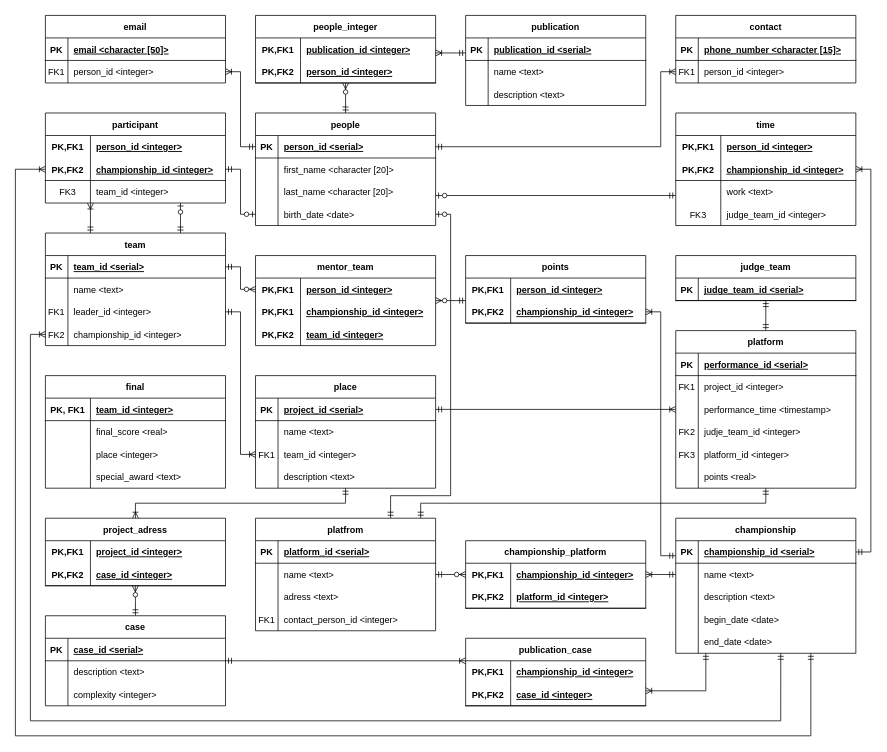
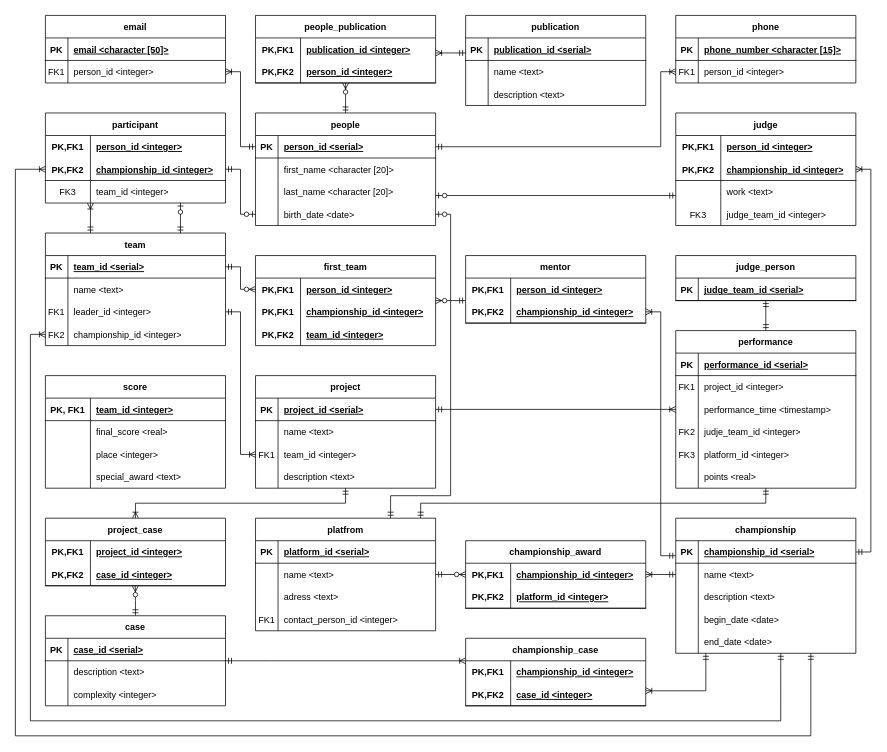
- <mxCell id="187" value="people_integer" style="shape=table;startSize=30;container=1;collapsible=1;childLayout=tableLayout;fixedRows=1;rowLines=0;fontStyle=1;align=center;resizeLast=1;" parent="1" vertex="1"><mxGeometry x="340" y="20" width="240" height="90" as="geometry" /></mxCell>
+ <mxCell id="187" value="people_publication" style="shape=table;startSize=30;container=1;collapsible=1;childLayout=tableLayout;fixedRows=1;rowLines=0;fontStyle=1;align=center;resizeLast=1;" parent="1" vertex="1"><mxGeometry x="340" y="20" width="240" height="90" as="geometry" /></mxCell>
- <mxCell id="180" value="contact" style="shape=table;startSize=30;container=1;collapsible=1;childLayout=tableLayout;fixedRows=1;rowLines=0;fontStyle=1;align=center;resizeLast=1;" parent="1" vertex="1"><mxGeometry x="900" y="20" width="240" height="90" as="geometry" /></mxCell>
+ <mxCell id="180" value="phone" style="shape=table;startSize=30;container=1;collapsible=1;childLayout=tableLayout;fixedRows=1;rowLines=0;fontStyle=1;align=center;resizeLast=1;" parent="1" vertex="1"><mxGeometry x="900" y="20" width="240" height="90" as="geometry" /></mxCell>
- <mxCell id="128" value="time" style="shape=table;startSize=30;container=1;collapsible=1;childLayout=tableLayout;fixedRows=1;rowLines=0;fontStyle=1;align=center;resizeLast=1;" parent="1" vertex="1"><mxGeometry x="900" y="150" width="240" height="150" as="geometry" /></mxCell>
+ <mxCell id="128" value="judge" style="shape=table;startSize=30;container=1;collapsible=1;childLayout=tableLayout;fixedRows=1;rowLines=0;fontStyle=1;align=center;resizeLast=1;" parent="1" vertex="1"><mxGeometry x="900" y="150" width="240" height="150" as="geometry" /></mxCell>
- <mxCell id="217" value="mentor_team" style="shape=table;startSize=30;container=1;collapsible=1;childLayout=tableLayout;fixedRows=1;rowLines=0;fontStyle=1;align=center;resizeLast=1;" parent="1" vertex="1"><mxGeometry x="340" y="340" width="240" height="120" as="geometry" /></mxCell>
+ <mxCell id="217" value="first_team" style="shape=table;startSize=30;container=1;collapsible=1;childLayout=tableLayout;fixedRows=1;rowLines=0;fontStyle=1;align=center;resizeLast=1;" parent="1" vertex="1"><mxGeometry x="340" y="340" width="240" height="120" as="geometry" /></mxCell>
- <mxCell id="84" value="points" style="shape=table;startSize=30;container=1;collapsible=1;childLayout=tableLayout;fixedRows=1;rowLines=0;fontStyle=1;align=center;resizeLast=1;" parent="1" vertex="1"><mxGeometry x="620" y="340" width="240" height="90" as="geometry" /></mxCell>
+ <mxCell id="84" value="mentor" style="shape=table;startSize=30;container=1;collapsible=1;childLayout=tableLayout;fixedRows=1;rowLines=0;fontStyle=1;align=center;resizeLast=1;" parent="1" vertex="1"><mxGeometry x="620" y="340" width="240" height="90" as="geometry" /></mxCell>
- <mxCell id="141" value="judge_team" style="shape=table;startSize=30;container=1;collapsible=1;childLayout=tableLayout;fixedRows=1;rowLines=0;fontStyle=1;align=center;resizeLast=1;" parent="1" vertex="1"><mxGeometry x="900" y="340" width="240" height="60" as="geometry" /></mxCell>
+ <mxCell id="141" value="judge_person" style="shape=table;startSize=30;container=1;collapsible=1;childLayout=tableLayout;fixedRows=1;rowLines=0;fontStyle=1;align=center;resizeLast=1;" parent="1" vertex="1"><mxGeometry x="900" y="340" width="240" height="60" as="geometry" /></mxCell>
- <mxCell id="145" value="platform" style="shape=table;startSize=30;container=1;collapsible=1;childLayout=tableLayout;fixedRows=1;rowLines=0;fontStyle=1;align=center;resizeLast=1;" parent="1" vertex="1"><mxGeometry x="900" y="440" width="240" height="210" as="geometry"><mxRectangle x="-260" y="-580" width="110" height="30" as="alternateBounds" /></mxGeometry></mxCell>
+ <mxCell id="145" value="performance" style="shape=table;startSize=30;container=1;collapsible=1;childLayout=tableLayout;fixedRows=1;rowLines=0;fontStyle=1;align=center;resizeLast=1;" parent="1" vertex="1"><mxGeometry x="900" y="440" width="240" height="210" as="geometry"><mxRectangle x="-260" y="-580" width="110" height="30" as="alternateBounds" /></mxGeometry></mxCell>
- <mxCell id="46" value="final" style="shape=table;startSize=30;container=1;collapsible=1;childLayout=tableLayout;fixedRows=1;rowLines=0;fontStyle=1;align=center;resizeLast=1;" parent="1" vertex="1"><mxGeometry x="60" y="500" width="240" height="150" as="geometry" /></mxCell>
+ <mxCell id="46" value="score" style="shape=table;startSize=30;container=1;collapsible=1;childLayout=tableLayout;fixedRows=1;rowLines=0;fontStyle=1;align=center;resizeLast=1;" parent="1" vertex="1"><mxGeometry x="60" y="500" width="240" height="150" as="geometry" /></mxCell>
- <mxCell id="91" value="place" style="shape=table;startSize=30;container=1;collapsible=1;childLayout=tableLayout;fixedRows=1;rowLines=0;fontStyle=1;align=center;resizeLast=1;" parent="1" vertex="1"><mxGeometry x="340" y="500" width="240" height="150" as="geometry"><mxRectangle x="-520" y="-520" width="70" height="30" as="alternateBounds" /></mxGeometry></mxCell>
+ <mxCell id="91" value="project" style="shape=table;startSize=30;container=1;collapsible=1;childLayout=tableLayout;fixedRows=1;rowLines=0;fontStyle=1;align=center;resizeLast=1;" parent="1" vertex="1"><mxGeometry x="340" y="500" width="240" height="150" as="geometry"><mxRectangle x="-520" y="-520" width="70" height="30" as="alternateBounds" /></mxGeometry></mxCell>
- <mxCell id="210" value="project_adress" style="shape=table;startSize=30;container=1;collapsible=1;childLayout=tableLayout;fixedRows=1;rowLines=0;fontStyle=1;align=center;resizeLast=1;" parent="1" vertex="1"><mxGeometry x="60" y="690" width="240" height="90" as="geometry" /></mxCell>
+ <mxCell id="210" value="project_case" style="shape=table;startSize=30;container=1;collapsible=1;childLayout=tableLayout;fixedRows=1;rowLines=0;fontStyle=1;align=center;resizeLast=1;" parent="1" vertex="1"><mxGeometry x="60" y="690" width="240" height="90" as="geometry" /></mxCell>
- <mxCell id="202" value="championship_platform" style="shape=table;startSize=30;container=1;collapsible=1;childLayout=tableLayout;fixedRows=1;rowLines=0;fontStyle=1;align=center;resizeLast=1;" parent="1" vertex="1"><mxGeometry x="620" y="720" width="240" height="90" as="geometry" /></mxCell>
+ <mxCell id="202" value="championship_award" style="shape=table;startSize=30;container=1;collapsible=1;childLayout=tableLayout;fixedRows=1;rowLines=0;fontStyle=1;align=center;resizeLast=1;" parent="1" vertex="1"><mxGeometry x="620" y="720" width="240" height="90" as="geometry" /></mxCell>
- <mxCell id="195" value="publication_case" style="shape=table;startSize=30;container=1;collapsible=1;childLayout=tableLayout;fixedRows=1;rowLines=0;fontStyle=1;align=center;resizeLast=1;" parent="1" vertex="1"><mxGeometry x="620" y="850" width="240" height="90" as="geometry" /></mxCell>
+ <mxCell id="195" value="championship_case" style="shape=table;startSize=30;container=1;collapsible=1;childLayout=tableLayout;fixedRows=1;rowLines=0;fontStyle=1;align=center;resizeLast=1;" parent="1" vertex="1"><mxGeometry x="620" y="850" width="240" height="90" as="geometry" /></mxCell>
